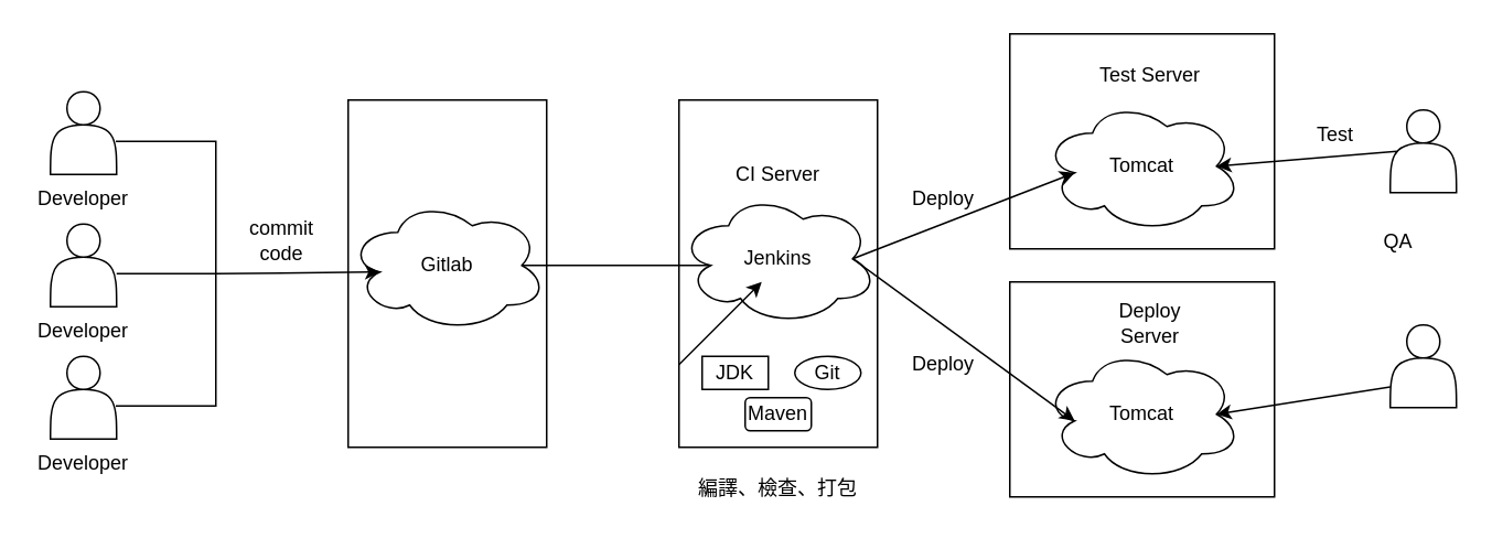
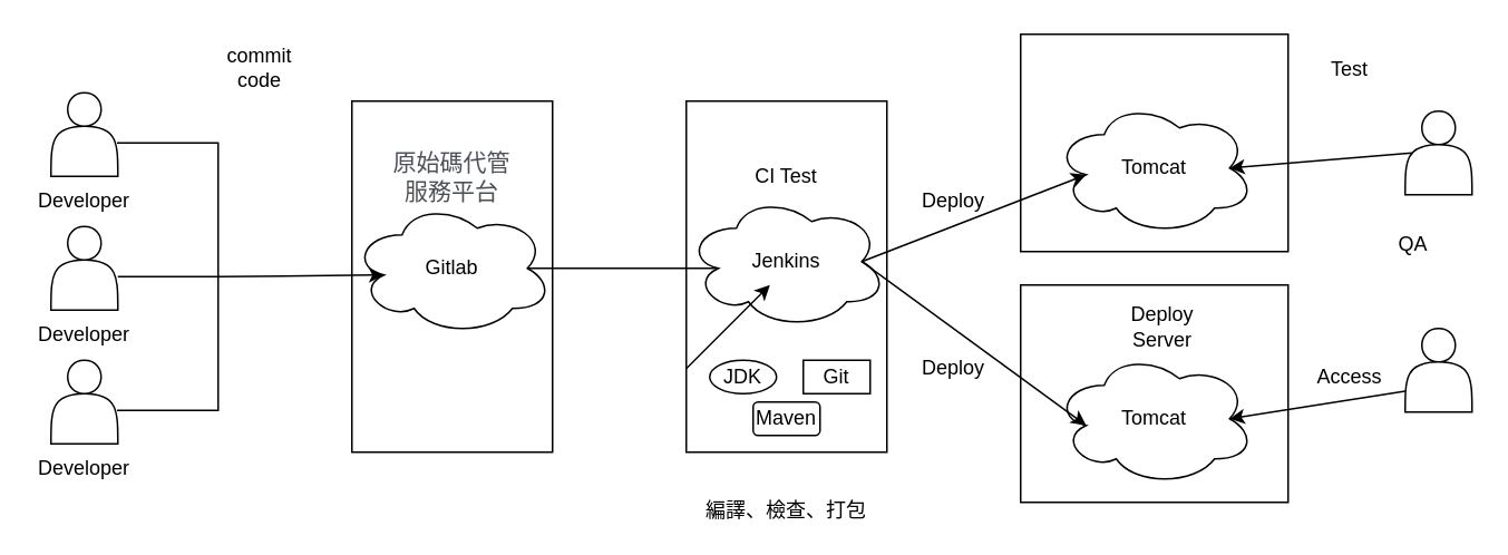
- <mxCell id="10" value="Test Server" style="text;html=1;strokeColor=none;fillColor=none;align=center;verticalAlign=middle;whiteSpace=wrap;rounded=0;" vertex="1" parent="1"><mxGeometry x="660" y="30" width="70" height="30" as="geometry" /></mxCell>
- <mxCell id="39" value="Test" style="text;html=1;strokeColor=none;fillColor=none;align=center;verticalAlign=middle;whiteSpace=wrap;rounded=0;" vertex="1" parent="1"><mxGeometry x="777" y="66" width="60" height="30" as="geometry" /></mxCell>
+ <mxCell id="39" value="Test" style="text;html=1;strokeColor=none;fillColor=none;align=center;verticalAlign=middle;whiteSpace=wrap;rounded=0;" vertex="1" parent="1"><mxGeometry x="777" y="26" width="60" height="30" as="geometry" /></mxCell>
+ <mxCell id="18" value="&lt;span style=&quot;color: rgb(77, 81, 86); font-family: arial, sans-serif; font-size: 14px; text-align: left; background-color: rgb(255, 255, 255);&quot;&gt;原始碼代管服務平台&lt;/span&gt;" style="text;html=1;strokeColor=none;fillColor=none;align=center;verticalAlign=middle;whiteSpace=wrap;rounded=0;" vertex="1" parent="1"><mxGeometry x="230" y="90" width="80" height="30" as="geometry" /></mxCell>
- <mxCell id="19" value="CI Server" style="text;html=1;strokeColor=none;fillColor=none;align=center;verticalAlign=middle;whiteSpace=wrap;rounded=0;" vertex="1" parent="1"><mxGeometry x="440" y="90" width="60" height="30" as="geometry" /></mxCell>
+ <mxCell id="19" value="CI Test" style="text;html=1;strokeColor=none;fillColor=none;align=center;verticalAlign=middle;whiteSpace=wrap;rounded=0;" vertex="1" parent="1"><mxGeometry x="440" y="90" width="60" height="30" as="geometry" /></mxCell>
- <mxCell id="17" value="commit code" style="text;html=1;strokeColor=none;fillColor=none;align=center;verticalAlign=middle;whiteSpace=wrap;rounded=0;" vertex="1" parent="1"><mxGeometry x="140" y="130" width="60" height="30" as="geometry" /></mxCell>
+ <mxCell id="17" value="commit code" style="text;html=1;strokeColor=none;fillColor=none;align=center;verticalAlign=middle;whiteSpace=wrap;rounded=0;" vertex="1" parent="1"><mxGeometry x="125" y="25" width="60" height="30" as="geometry" /></mxCell>
- <mxCell id="22" value="JDK" style="rounded=0;whiteSpace=wrap;html=1;fillColor=none;" vertex="1" parent="1"><mxGeometry x="424" y="215" width="40" height="20" as="geometry" /></mxCell>
+ <mxCell id="22" value="JDK" style="ellipse;whiteSpace=wrap;html=1;fillColor=none;" vertex="1" parent="1"><mxGeometry x="424" y="215" width="40" height="20" as="geometry" /></mxCell>
- <mxCell id="23" value="Git" style="ellipse;whiteSpace=wrap;html=1;fillColor=none;" vertex="1" parent="1"><mxGeometry x="480" y="215" width="40" height="20" as="geometry" /></mxCell>
+ <mxCell id="23" value="Git" style="rounded=0;whiteSpace=wrap;html=1;fillColor=none;" vertex="1" parent="1"><mxGeometry x="480" y="215" width="40" height="20" as="geometry" /></mxCell>
+ <mxCell id="41" value="Access" style="text;html=1;strokeColor=none;fillColor=none;align=center;verticalAlign=middle;whiteSpace=wrap;rounded=0;" vertex="1" parent="1"><mxGeometry x="777" y="210" width="60" height="30" as="geometry" /></mxCell>
- <mxCell id="25" value="編譯、檢查、打包" style="text;html=1;strokeColor=none;fillColor=none;align=center;verticalAlign=middle;whiteSpace=wrap;rounded=0;" vertex="1" parent="1"><mxGeometry x="410" y="280" width="120" height="30" as="geometry" /></mxCell>
+ <mxCell id="25" value="編譯、檢查、打包" style="text;html=1;strokeColor=none;fillColor=none;align=center;verticalAlign=middle;whiteSpace=wrap;rounded=0;" vertex="1" parent="1"><mxGeometry x="410" y="290" width="120" height="30" as="geometry" /></mxCell>
